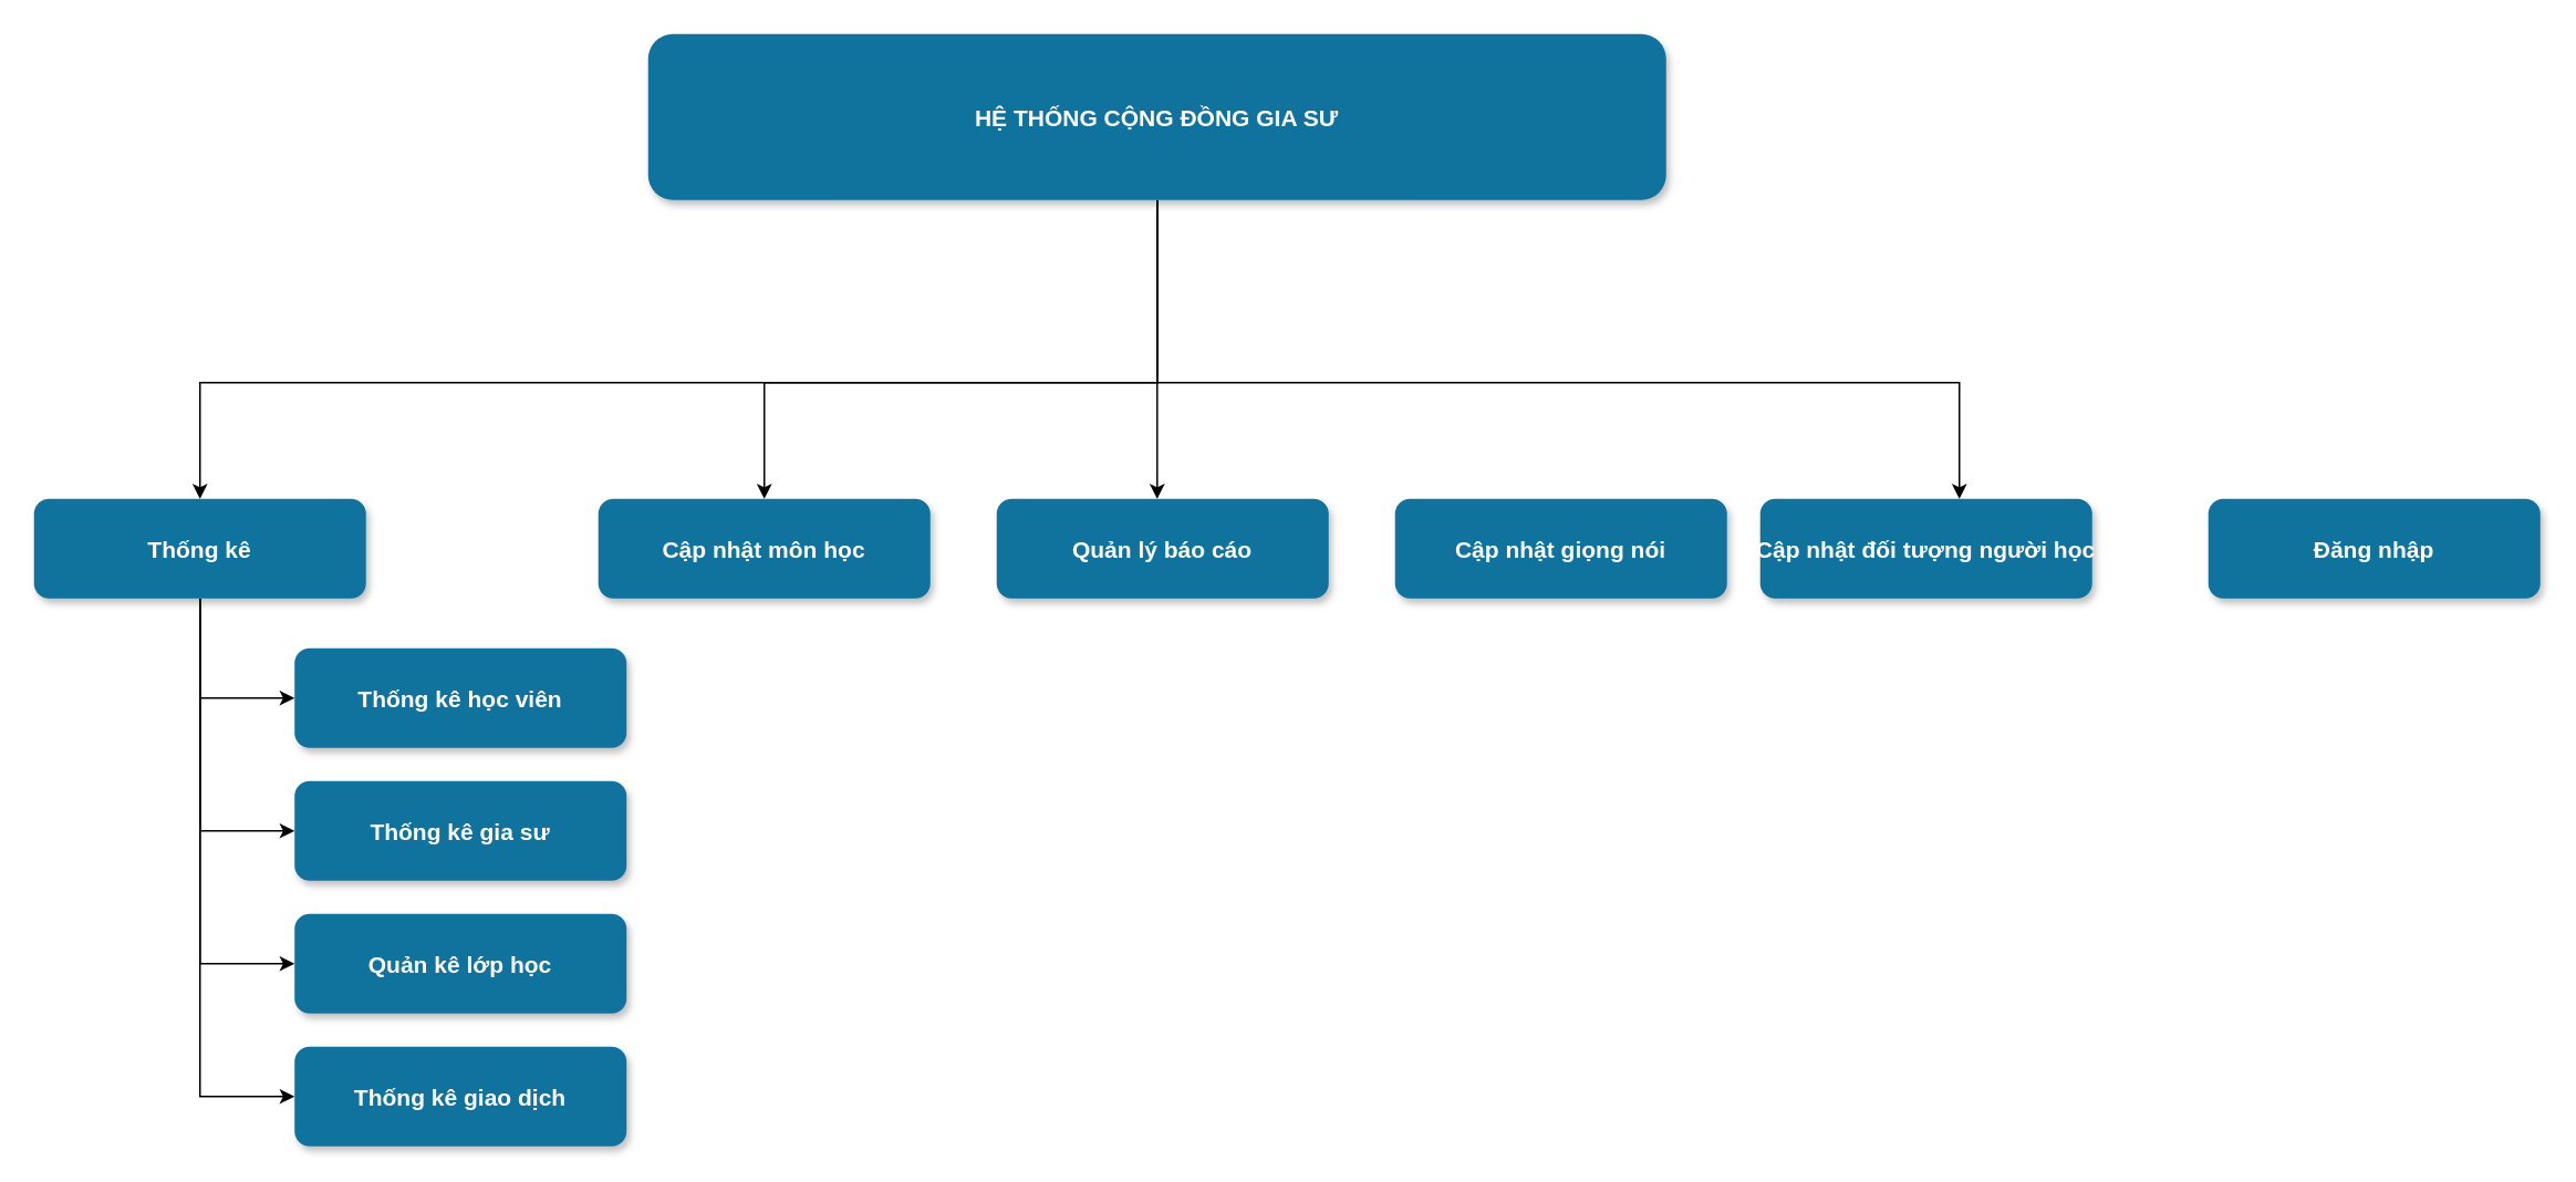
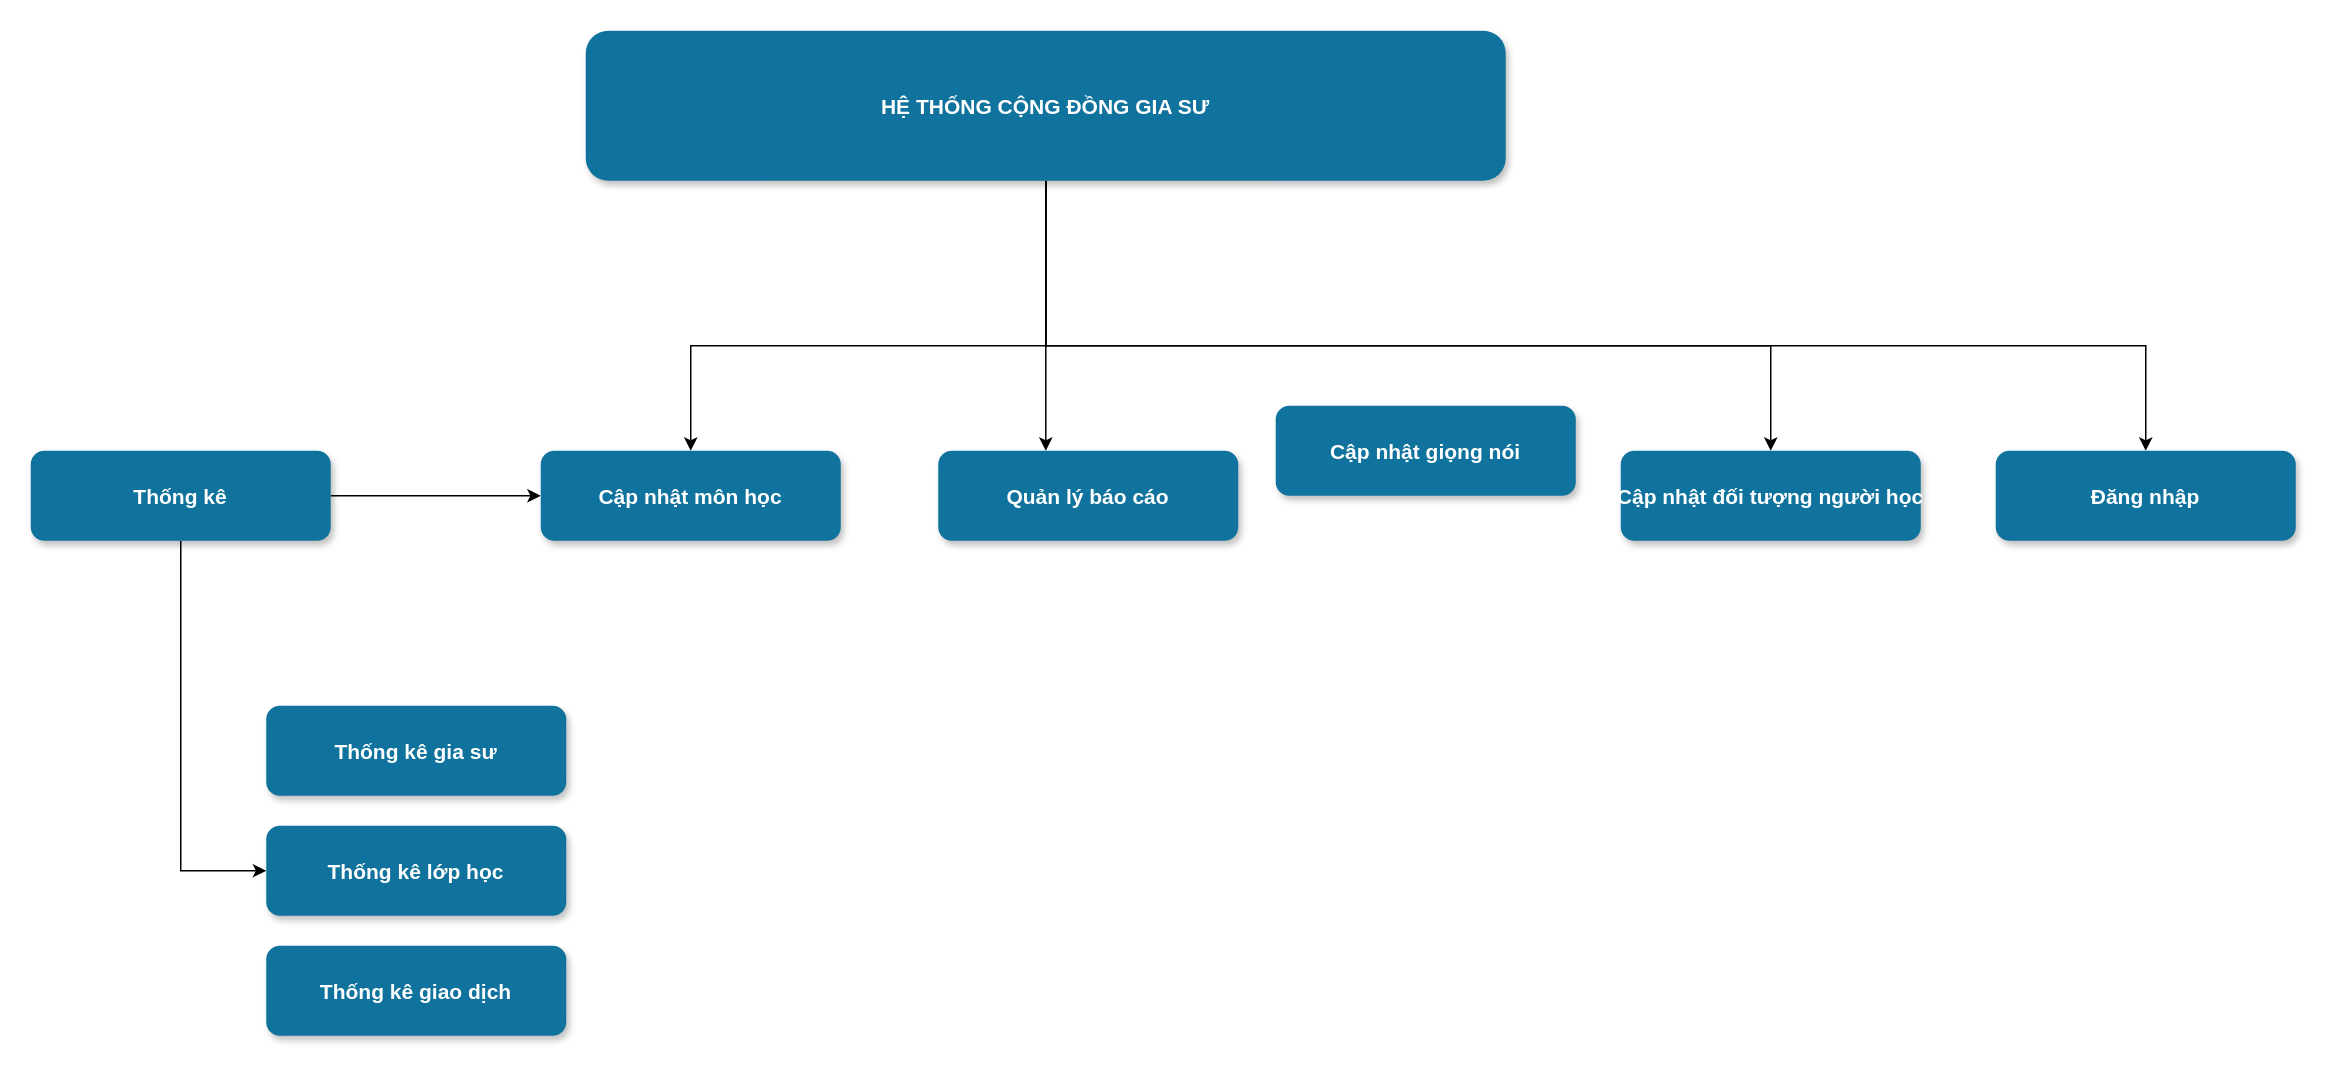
- <mxCell id="2" style="edgeStyle=orthogonalEdgeStyle;rounded=0;orthogonalLoop=1;jettySize=auto;html=1;" edge="1" parent="1" source="7" target="12"><mxGeometry relative="1" as="geometry"><Array as="points"><mxPoint x="697" y="230" /><mxPoint x="120" y="230" /></Array></mxGeometry></mxCell>
+ <mxCell id="6" style="edgeStyle=orthogonalEdgeStyle;rounded=0;orthogonalLoop=1;jettySize=auto;html=1;entryX=0.5;entryY=0;entryDx=0;entryDy=0;" edge="1" parent="1" source="7" target="21"><mxGeometry relative="1" as="geometry"><Array as="points"><mxPoint x="697" y="230" /><mxPoint x="1430" y="230" /></Array></mxGeometry></mxCell>
- <mxCell id="14" value="Quản lý báo cáo" style="rounded=1;fillColor=#10739E;strokeColor=none;shadow=1;gradientColor=none;fontStyle=1;fontColor=#FFFFFF;fontSize=14;" vertex="1" parent="1"><mxGeometry x="600" y="300" width="200" height="60" as="geometry" /></mxCell>
+ <mxCell id="14" value="Quản lý báo cáo" style="rounded=1;fillColor=#10739E;strokeColor=none;shadow=1;gradientColor=none;fontStyle=1;fontColor=#FFFFFF;fontSize=14;" vertex="1" parent="1"><mxGeometry x="625" y="300" width="200" height="60" as="geometry" /></mxCell>
- <mxCell id="15" value="Cập nhật giọng nói" style="rounded=1;fillColor=#10739E;strokeColor=none;shadow=1;gradientColor=none;fontStyle=1;fontColor=#FFFFFF;fontSize=14;" vertex="1" parent="1"><mxGeometry x="840" y="300" width="200" height="60" as="geometry" /></mxCell>
+ <mxCell id="15" value="Cập nhật giọng nói" style="rounded=1;fillColor=#10739E;strokeColor=none;shadow=1;gradientColor=none;fontStyle=1;fontColor=#FFFFFF;fontSize=14;" vertex="1" parent="1"><mxGeometry x="850" y="270" width="200" height="60" as="geometry" /></mxCell>
- <mxCell id="16" value="Cập nhật đối tượng người học" style="rounded=1;fillColor=#10739E;strokeColor=none;shadow=1;gradientColor=none;fontStyle=1;fontColor=#FFFFFF;fontSize=14;" vertex="1" parent="1"><mxGeometry x="1060" y="300" width="200" height="60" as="geometry" /></mxCell>
+ <mxCell id="16" value="Cập nhật đối tượng người học" style="rounded=1;fillColor=#10739E;strokeColor=none;shadow=1;gradientColor=none;fontStyle=1;fontColor=#FFFFFF;fontSize=14;" vertex="1" parent="1"><mxGeometry x="1080" y="300" width="200" height="60" as="geometry" /></mxCell>
- <mxCell id="8" style="edgeStyle=orthogonalEdgeStyle;rounded=0;orthogonalLoop=1;jettySize=auto;html=1;entryX=0;entryY=0.5;entryDx=0;entryDy=0;" edge="1" parent="1" source="12" target="17"><mxGeometry relative="1" as="geometry" /></mxCell>
- <mxCell id="17" value="Thống kê học viên" style="rounded=1;fillColor=#10739E;strokeColor=none;shadow=1;gradientColor=none;fontStyle=1;fontColor=#FFFFFF;fontSize=14;" vertex="1" parent="1"><mxGeometry x="177" y="390" width="200" height="60" as="geometry" /></mxCell>
- <mxCell id="9" style="edgeStyle=orthogonalEdgeStyle;rounded=0;orthogonalLoop=1;jettySize=auto;html=1;entryX=0;entryY=0.5;entryDx=0;entryDy=0;" edge="1" parent="1" source="12" target="18"><mxGeometry relative="1" as="geometry" /></mxCell>
- <mxCell id="19" value="Quản kê lớp học" style="rounded=1;fillColor=#10739E;strokeColor=none;shadow=1;gradientColor=none;fontStyle=1;fontColor=#FFFFFF;fontSize=14;" vertex="1" parent="1"><mxGeometry x="177" y="550" width="200" height="60" as="geometry" /></mxCell>
+ <mxCell id="19" value="Thống kê lớp học" style="rounded=1;fillColor=#10739E;strokeColor=none;shadow=1;gradientColor=none;fontStyle=1;fontColor=#FFFFFF;fontSize=14;" vertex="1" parent="1"><mxGeometry x="177" y="550" width="200" height="60" as="geometry" /></mxCell>
- <mxCell id="11" style="edgeStyle=orthogonalEdgeStyle;rounded=0;orthogonalLoop=1;jettySize=auto;html=1;entryX=0;entryY=0.5;entryDx=0;entryDy=0;" edge="1" parent="1" source="12" target="20"><mxGeometry relative="1" as="geometry" /></mxCell>
+ <mxCell id="11" style="edgeStyle=orthogonalEdgeStyle;rounded=0;orthogonalLoop=1;jettySize=auto;html=1;" edge="1" parent="1" source="12" target="13"><mxGeometry relative="1" as="geometry" /></mxCell>
